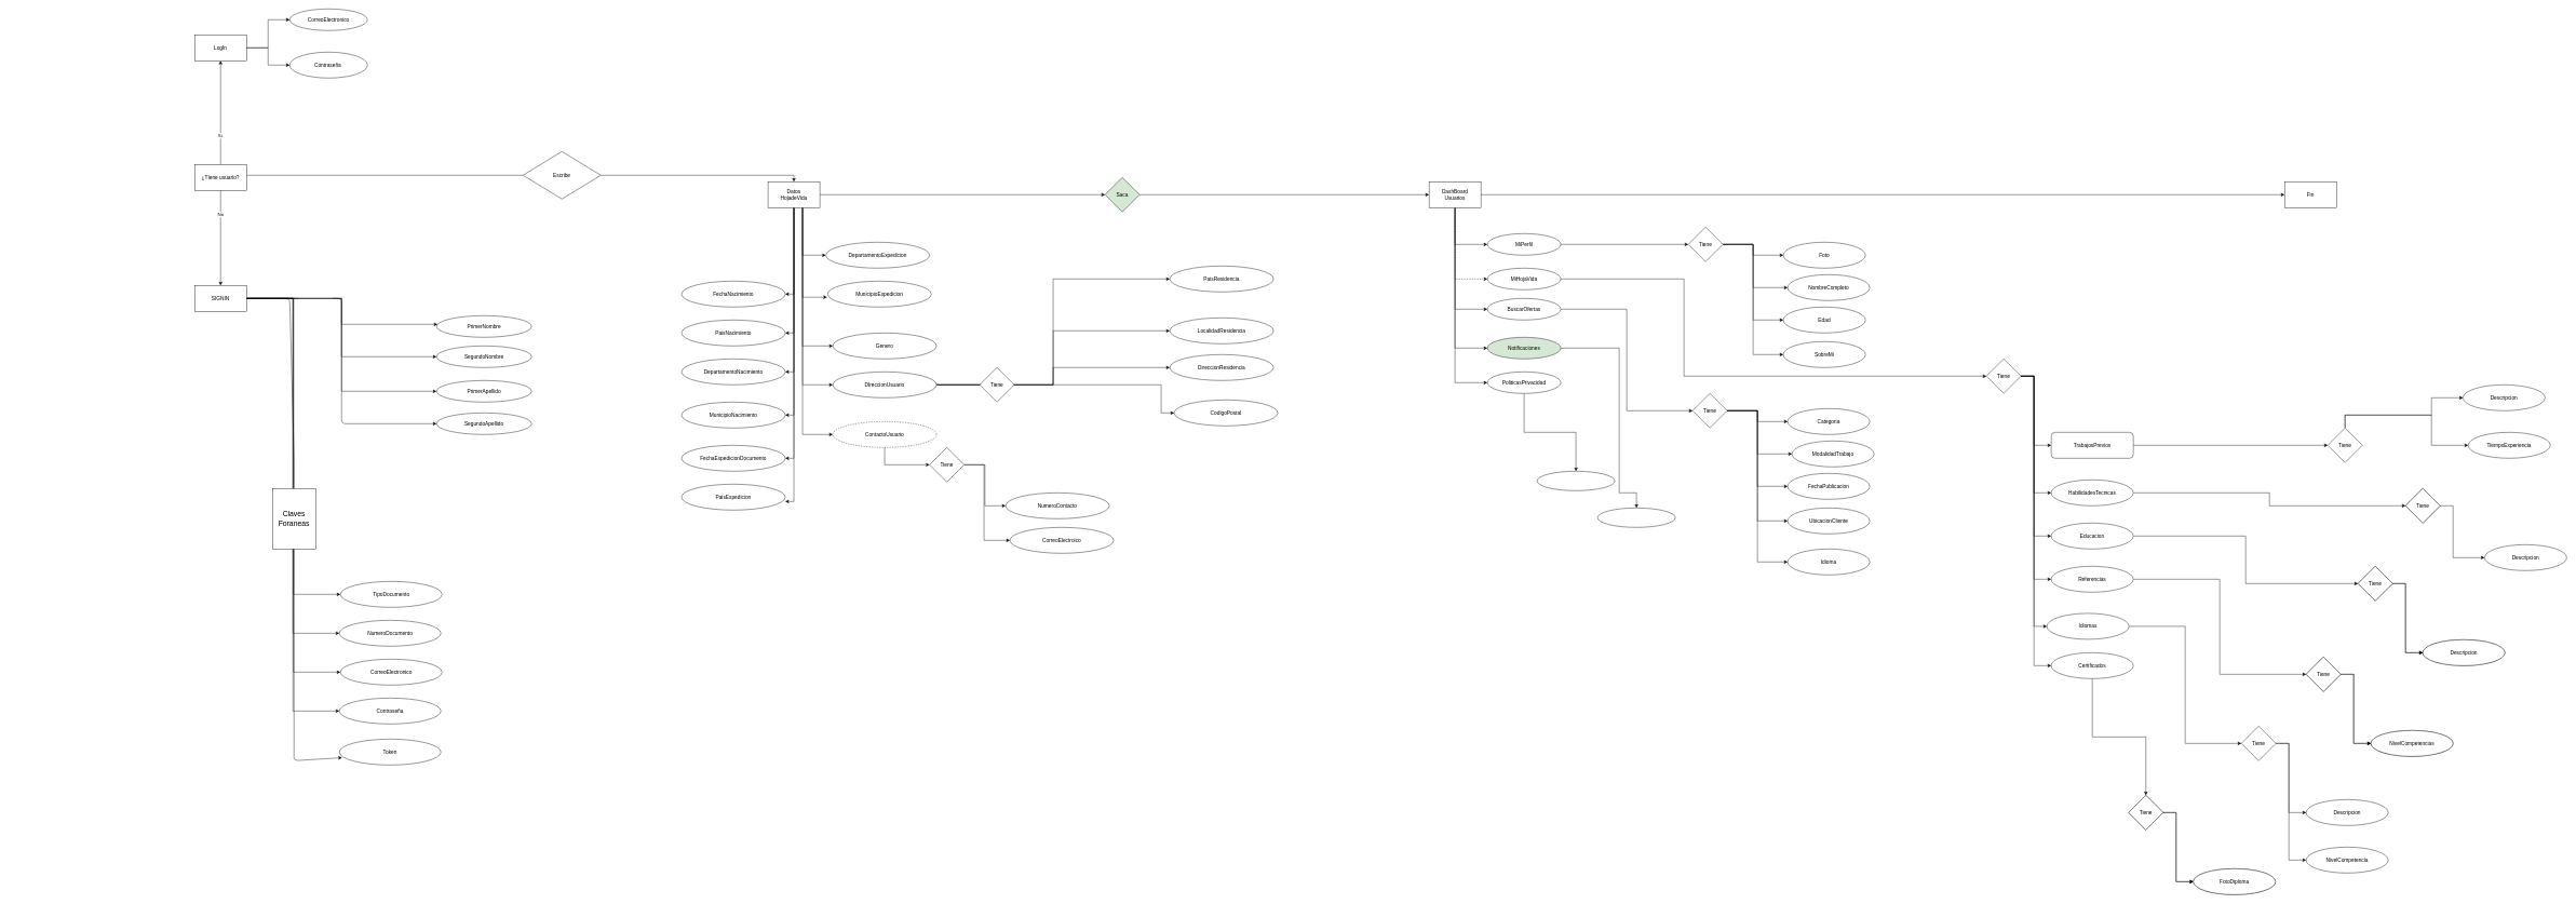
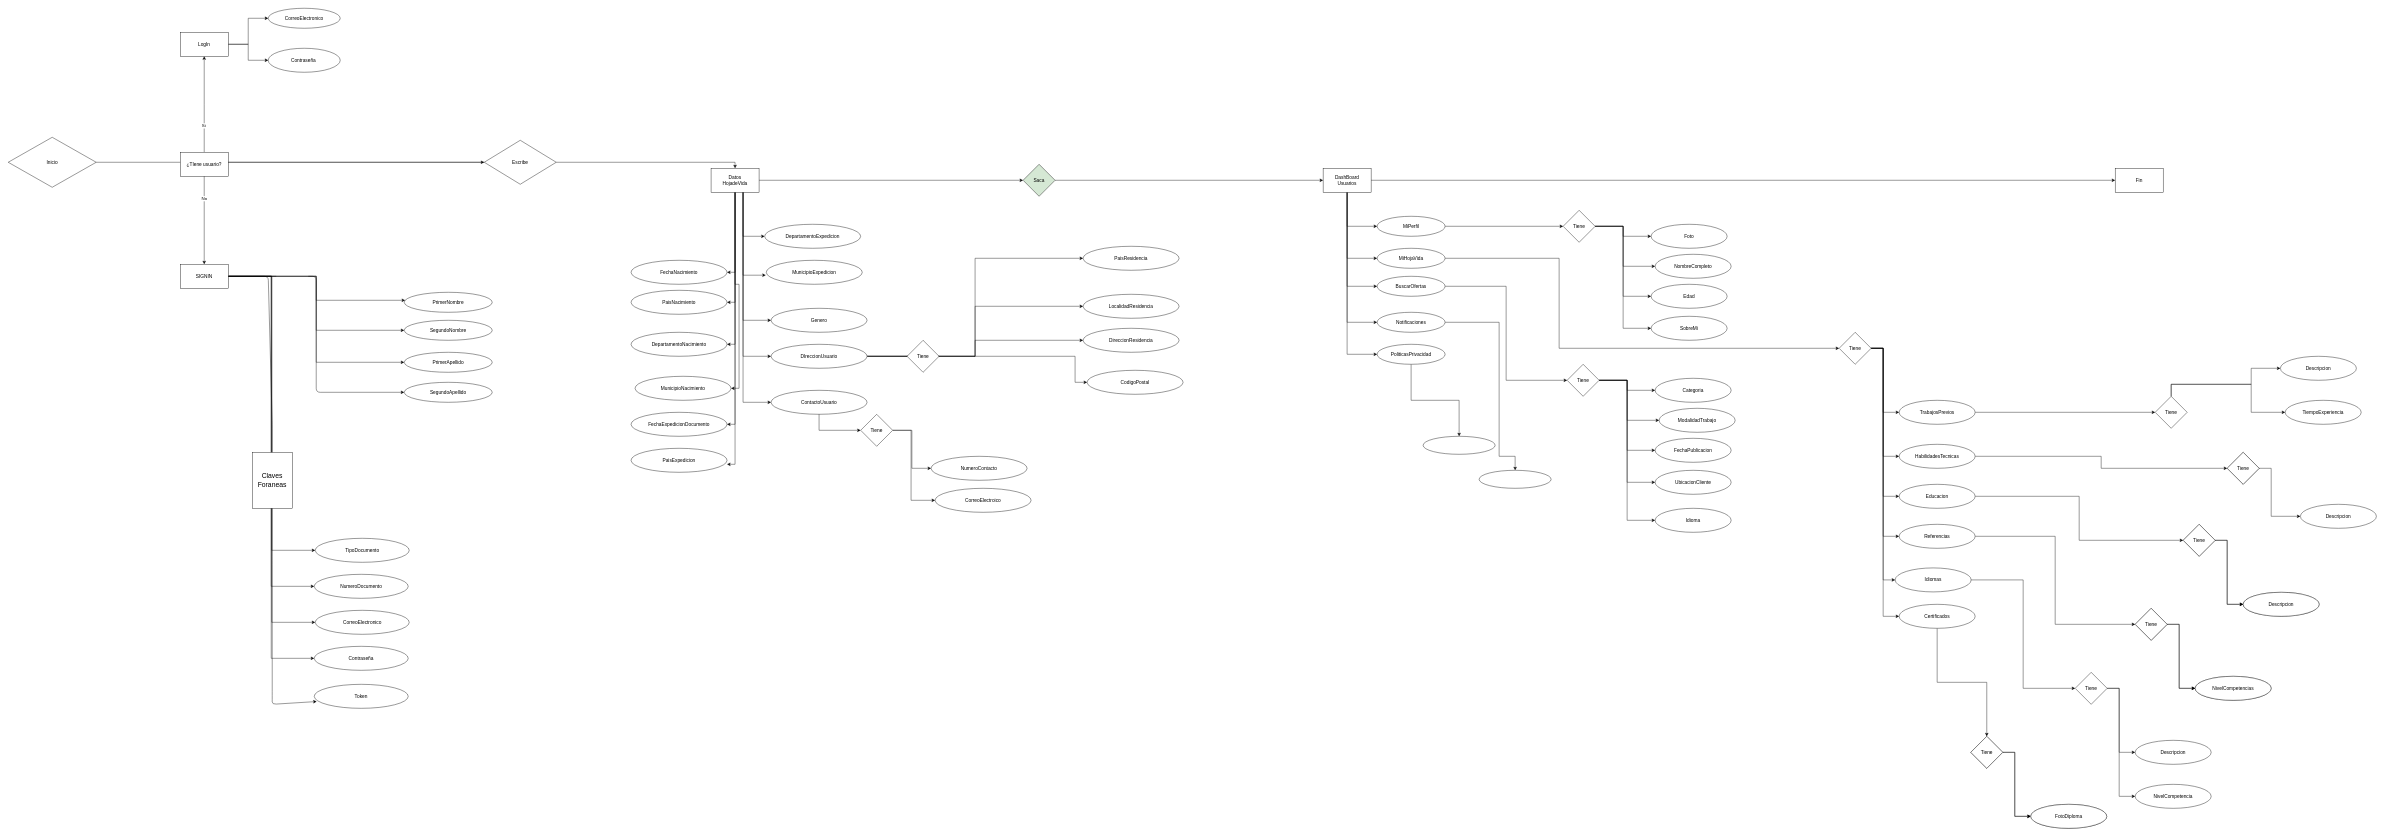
+ <mxCell id="69" value="Inicio" style="rhombus;whiteSpace=wrap;html=1;" parent="1" vertex="1"><mxGeometry x="20" y="342.5" width="220" height="125" as="geometry" /></mxCell>
+ <mxCell id="68" style="edgeStyle=orthogonalEdgeStyle;rounded=0;orthogonalLoop=1;jettySize=auto;html=1;" parent="1" source="69" target="67" edge="1"><mxGeometry relative="1" as="geometry" /></mxCell>
- <mxCell id="3" style="edgeStyle=orthogonalEdgeStyle;rounded=0;orthogonalLoop=1;jettySize=auto;html=1;entryX=0;entryY=0.5;entryDx=0;entryDy=0;dashed=1;" parent="1" source="8" target="34" edge="1"><mxGeometry relative="1" as="geometry"><Array as="points"><mxPoint x="3367" y="645" /></Array></mxGeometry></mxCell>
+ <mxCell id="3" style="edgeStyle=orthogonalEdgeStyle;rounded=0;orthogonalLoop=1;jettySize=auto;html=1;entryX=0;entryY=0.5;entryDx=0;entryDy=0;" parent="1" source="8" target="34" edge="1"><mxGeometry relative="1" as="geometry"><Array as="points"><mxPoint x="3367" y="645" /></Array></mxGeometry></mxCell>
- <mxCell id="24" value="PaisNacimiento" style="ellipse;whiteSpace=wrap;html=1;" parent="1" vertex="1"><mxGeometry x="1577" y="740" width="240" height="60" as="geometry" /></mxCell>
+ <mxCell id="24" value="PaisNacimiento" style="ellipse;whiteSpace=wrap;html=1;" parent="1" vertex="1"><mxGeometry x="1577" y="725" width="240" height="60" as="geometry" /></mxCell>
- <mxCell id="38" value="Notificaciones" style="ellipse;whiteSpace=wrap;html=1;fillColor=#d5e8d4;" parent="1" vertex="1"><mxGeometry x="3442" y="780" width="170" height="50" as="geometry" /></mxCell>
+ <mxCell id="38" value="Notificaciones" style="ellipse;whiteSpace=wrap;html=1;" parent="1" vertex="1"><mxGeometry x="3442" y="780" width="170" height="50" as="geometry" /></mxCell>
- <mxCell id="26" value="MunicipioNacimiento" style="ellipse;whiteSpace=wrap;html=1;" parent="1" vertex="1"><mxGeometry x="1577" y="930" width="240" height="60" as="geometry" /></mxCell>
+ <mxCell id="26" value="MunicipioNacimiento" style="ellipse;whiteSpace=wrap;html=1;" parent="1" vertex="1"><mxGeometry x="1587" y="940" width="240" height="60" as="geometry" /></mxCell>
- <mxCell id="84" value="ContactoUsuario" style="ellipse;whiteSpace=wrap;html=1;dashed=1;" parent="1" vertex="1"><mxGeometry x="1927" y="975" width="240" height="60" as="geometry" /></mxCell>
+ <mxCell id="84" value="ContactoUsuario" style="ellipse;whiteSpace=wrap;html=1;" parent="1" vertex="1"><mxGeometry x="1927" y="975" width="240" height="60" as="geometry" /></mxCell>
- <mxCell id="122" value="TrabajosPrevios" style="whiteSpace=wrap;html=1;rounded=1;" parent="1" vertex="1"><mxGeometry x="4747" y="1000" width="190" height="60" as="geometry" /></mxCell>
+ <mxCell id="122" value="TrabajosPrevios" style="ellipse;whiteSpace=wrap;html=1;" parent="1" vertex="1"><mxGeometry x="4747" y="1000" width="190" height="60" as="geometry" /></mxCell>
